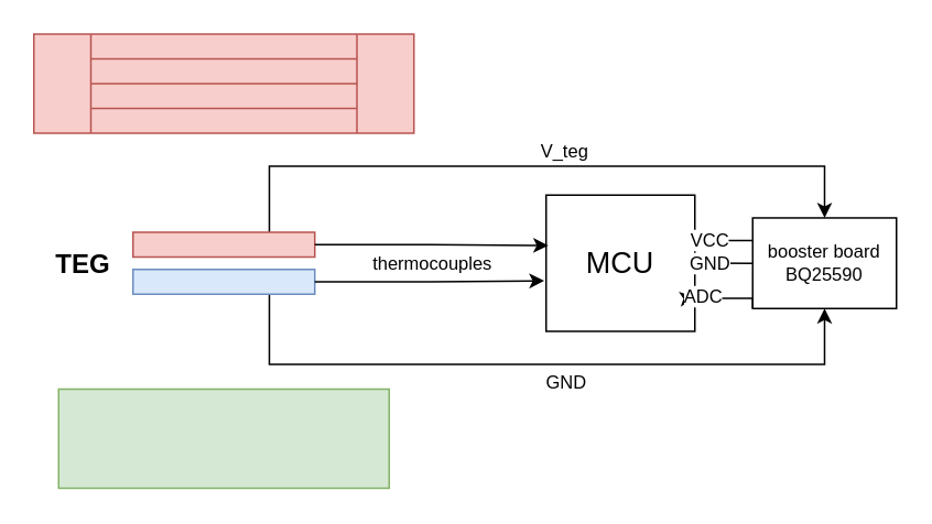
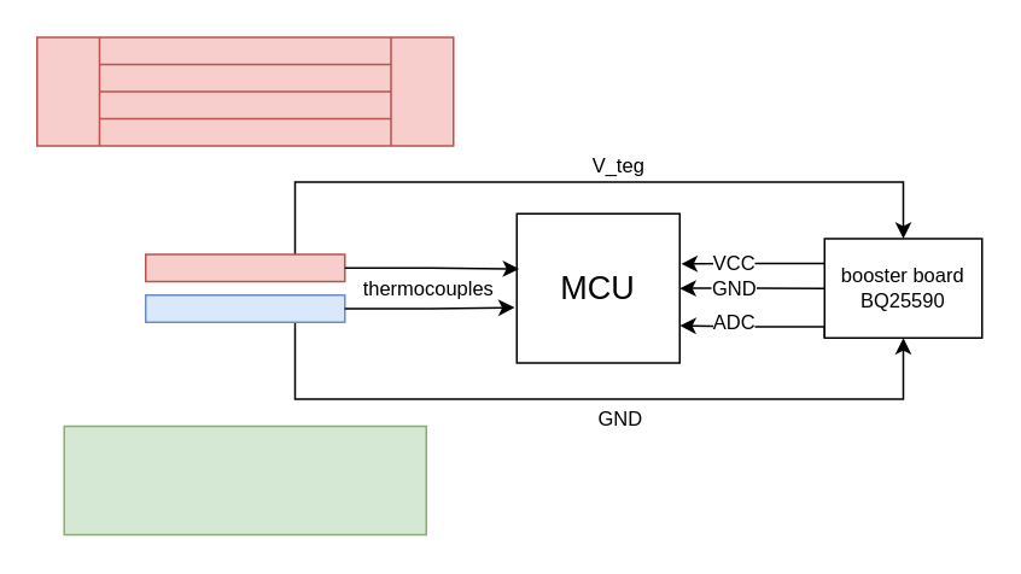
- <mxCell id="10" value="&lt;b&gt;TEG&lt;/b&gt;" style="text;html=1;align=center;verticalAlign=middle;whiteSpace=wrap;rounded=0;fontFamily=Helvetica;fontSize=16;fontColor=default;labelBackgroundColor=default;" parent="1" vertex="1"><mxGeometry x="20" y="143.75" width="60" height="30" as="geometry" /></mxCell>
- <mxCell id="11" value="&lt;font style=&quot;font-size: 18px;&quot;&gt;MCU&lt;/font&gt;" style="rounded=0;whiteSpace=wrap;html=1;labelBackgroundColor=default;fontSize=16;" parent="1" vertex="1"><mxGeometry x="330" y="117.5" width="90" height="82.5" as="geometry" /></mxCell>
+ <mxCell id="11" value="&lt;font style=&quot;font-size: 18px;&quot;&gt;MCU&lt;/font&gt;" style="rounded=0;whiteSpace=wrap;html=1;labelBackgroundColor=default;fontSize=16;" parent="1" vertex="1"><mxGeometry x="285" y="117.5" width="90" height="82.5" as="geometry" /></mxCell>
